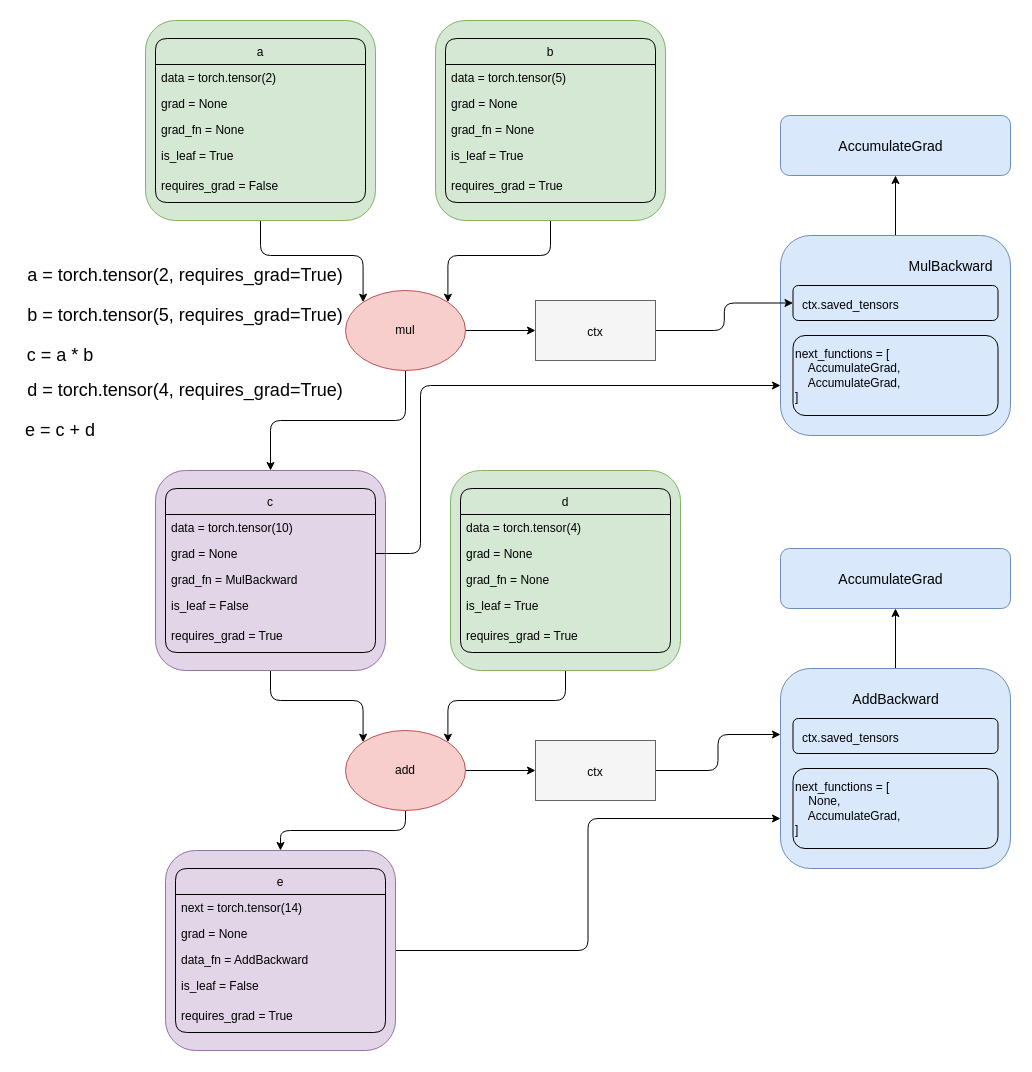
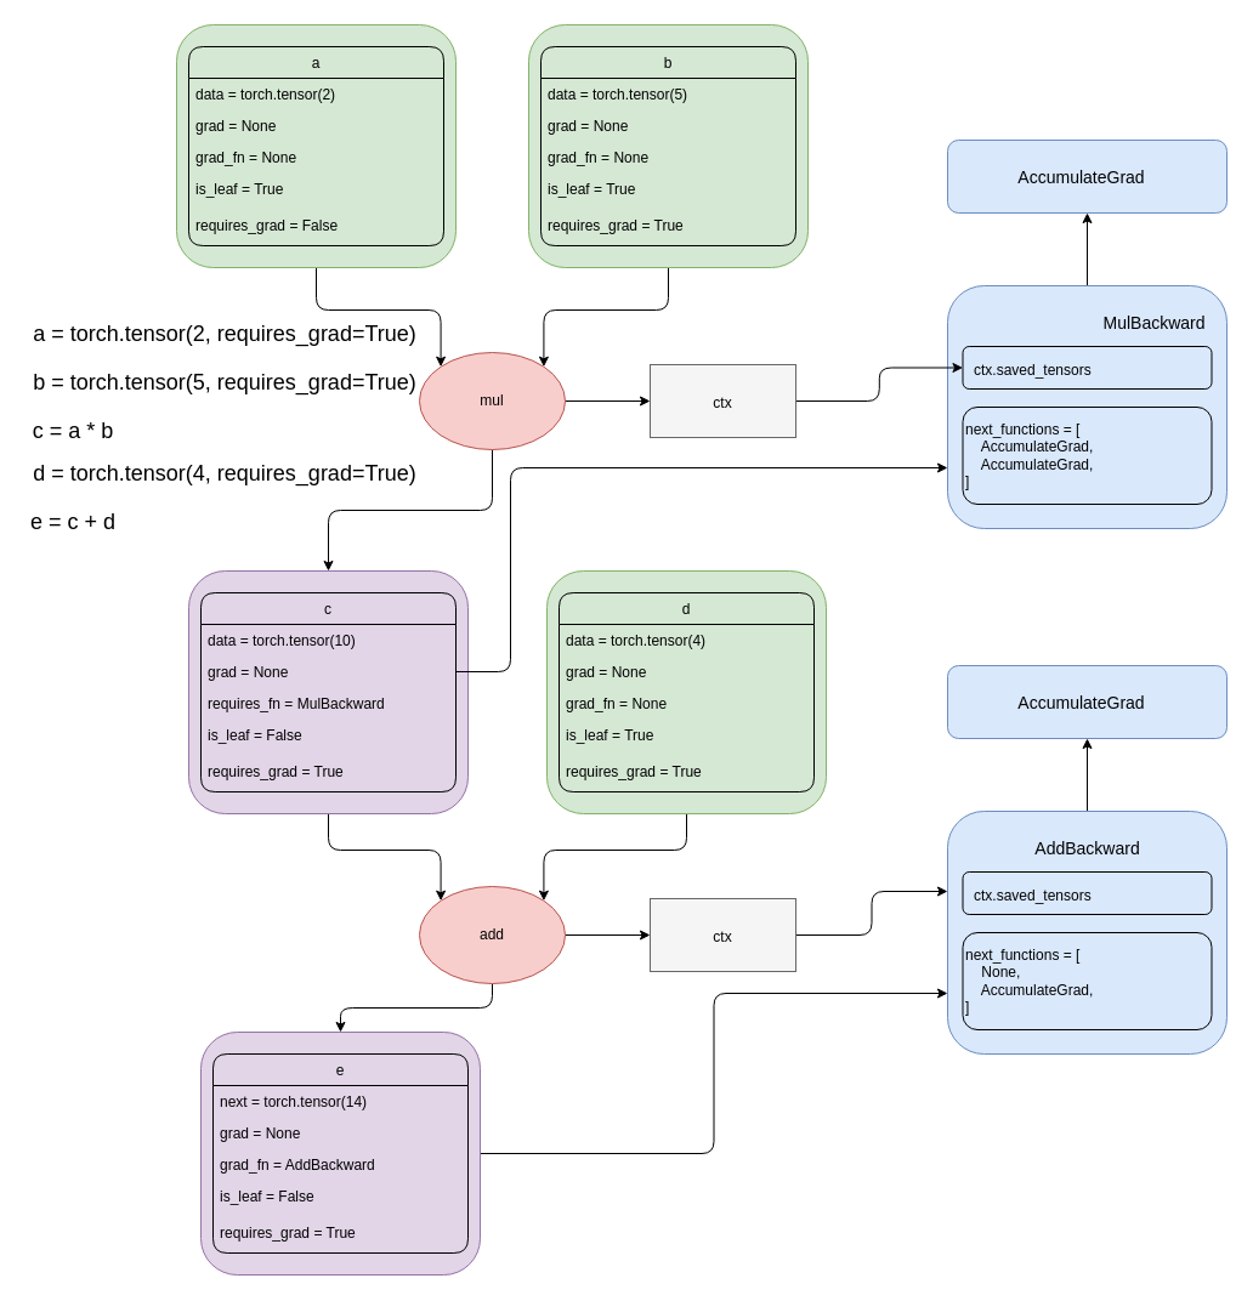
- <mxCell id="27" value="grad_fn = MulBackward" style="text;strokeColor=none;fillColor=none;align=left;verticalAlign=top;spacingLeft=4;spacingRight=4;overflow=hidden;rotatable=0;points=[[0,0.5],[1,0.5]];portConstraint=eastwest;" parent="24" vertex="1"><mxGeometry y="78" width="210" height="26" as="geometry" /></mxCell>
+ <mxCell id="27" value="requires_fn = MulBackward" style="text;strokeColor=none;fillColor=none;align=left;verticalAlign=top;spacingLeft=4;spacingRight=4;overflow=hidden;rotatable=0;points=[[0,0.5],[1,0.5]];portConstraint=eastwest;" parent="24" vertex="1"><mxGeometry y="78" width="210" height="26" as="geometry" /></mxCell>
- <mxCell id="65" value="data_fn = AddBackward" style="text;strokeColor=none;fillColor=none;align=left;verticalAlign=top;spacingLeft=4;spacingRight=4;overflow=hidden;rotatable=0;points=[[0,0.5],[1,0.5]];portConstraint=eastwest;" vertex="1" parent="62"><mxGeometry y="78" width="210" height="26" as="geometry" /></mxCell>
+ <mxCell id="65" value="grad_fn = AddBackward" style="text;strokeColor=none;fillColor=none;align=left;verticalAlign=top;spacingLeft=4;spacingRight=4;overflow=hidden;rotatable=0;points=[[0,0.5],[1,0.5]];portConstraint=eastwest;" vertex="1" parent="62"><mxGeometry y="78" width="210" height="26" as="geometry" /></mxCell>
